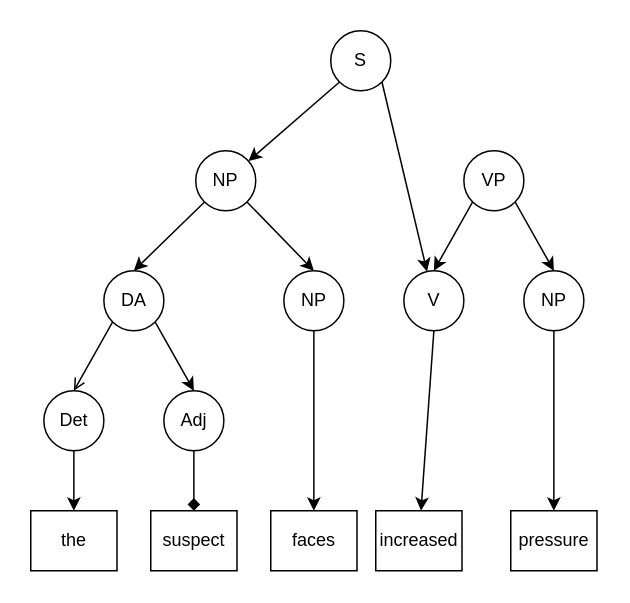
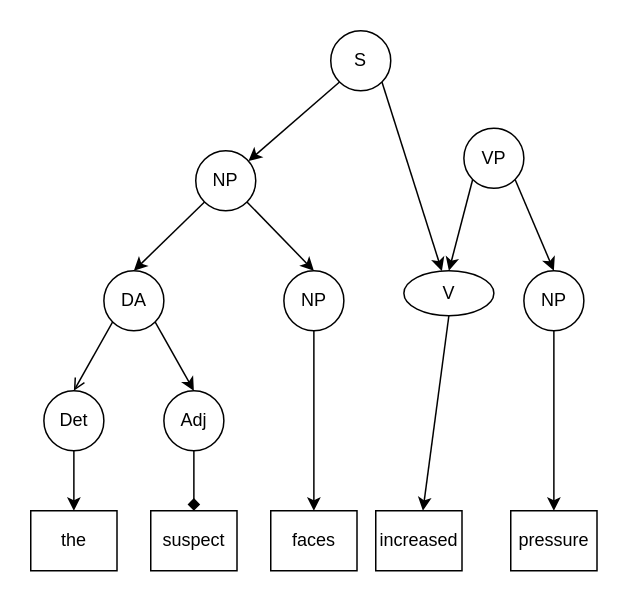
- <mxCell id="10" value="VP" style="ellipse;whiteSpace=wrap;html=1;aspect=fixed;" parent="1" vertex="1"><mxGeometry x="308.75" y="100" width="40" height="40" as="geometry" /></mxCell>
+ <mxCell id="10" value="VP" style="ellipse;whiteSpace=wrap;html=1;aspect=fixed;" parent="1" vertex="1"><mxGeometry x="308.75" y="85" width="40" height="40" as="geometry" /></mxCell>
- <mxCell id="22" value="V" style="ellipse;whiteSpace=wrap;html=1;aspect=fixed;" vertex="1" parent="1"><mxGeometry x="268.75" y="180" width="40" height="40" as="geometry" /></mxCell>
+ <mxCell id="22" value="V" style="ellipse;whiteSpace=wrap;html=1;aspect=fixed;" vertex="1" parent="1"><mxGeometry x="268.75" y="180" width="60" height="30" as="geometry" /></mxCell>
